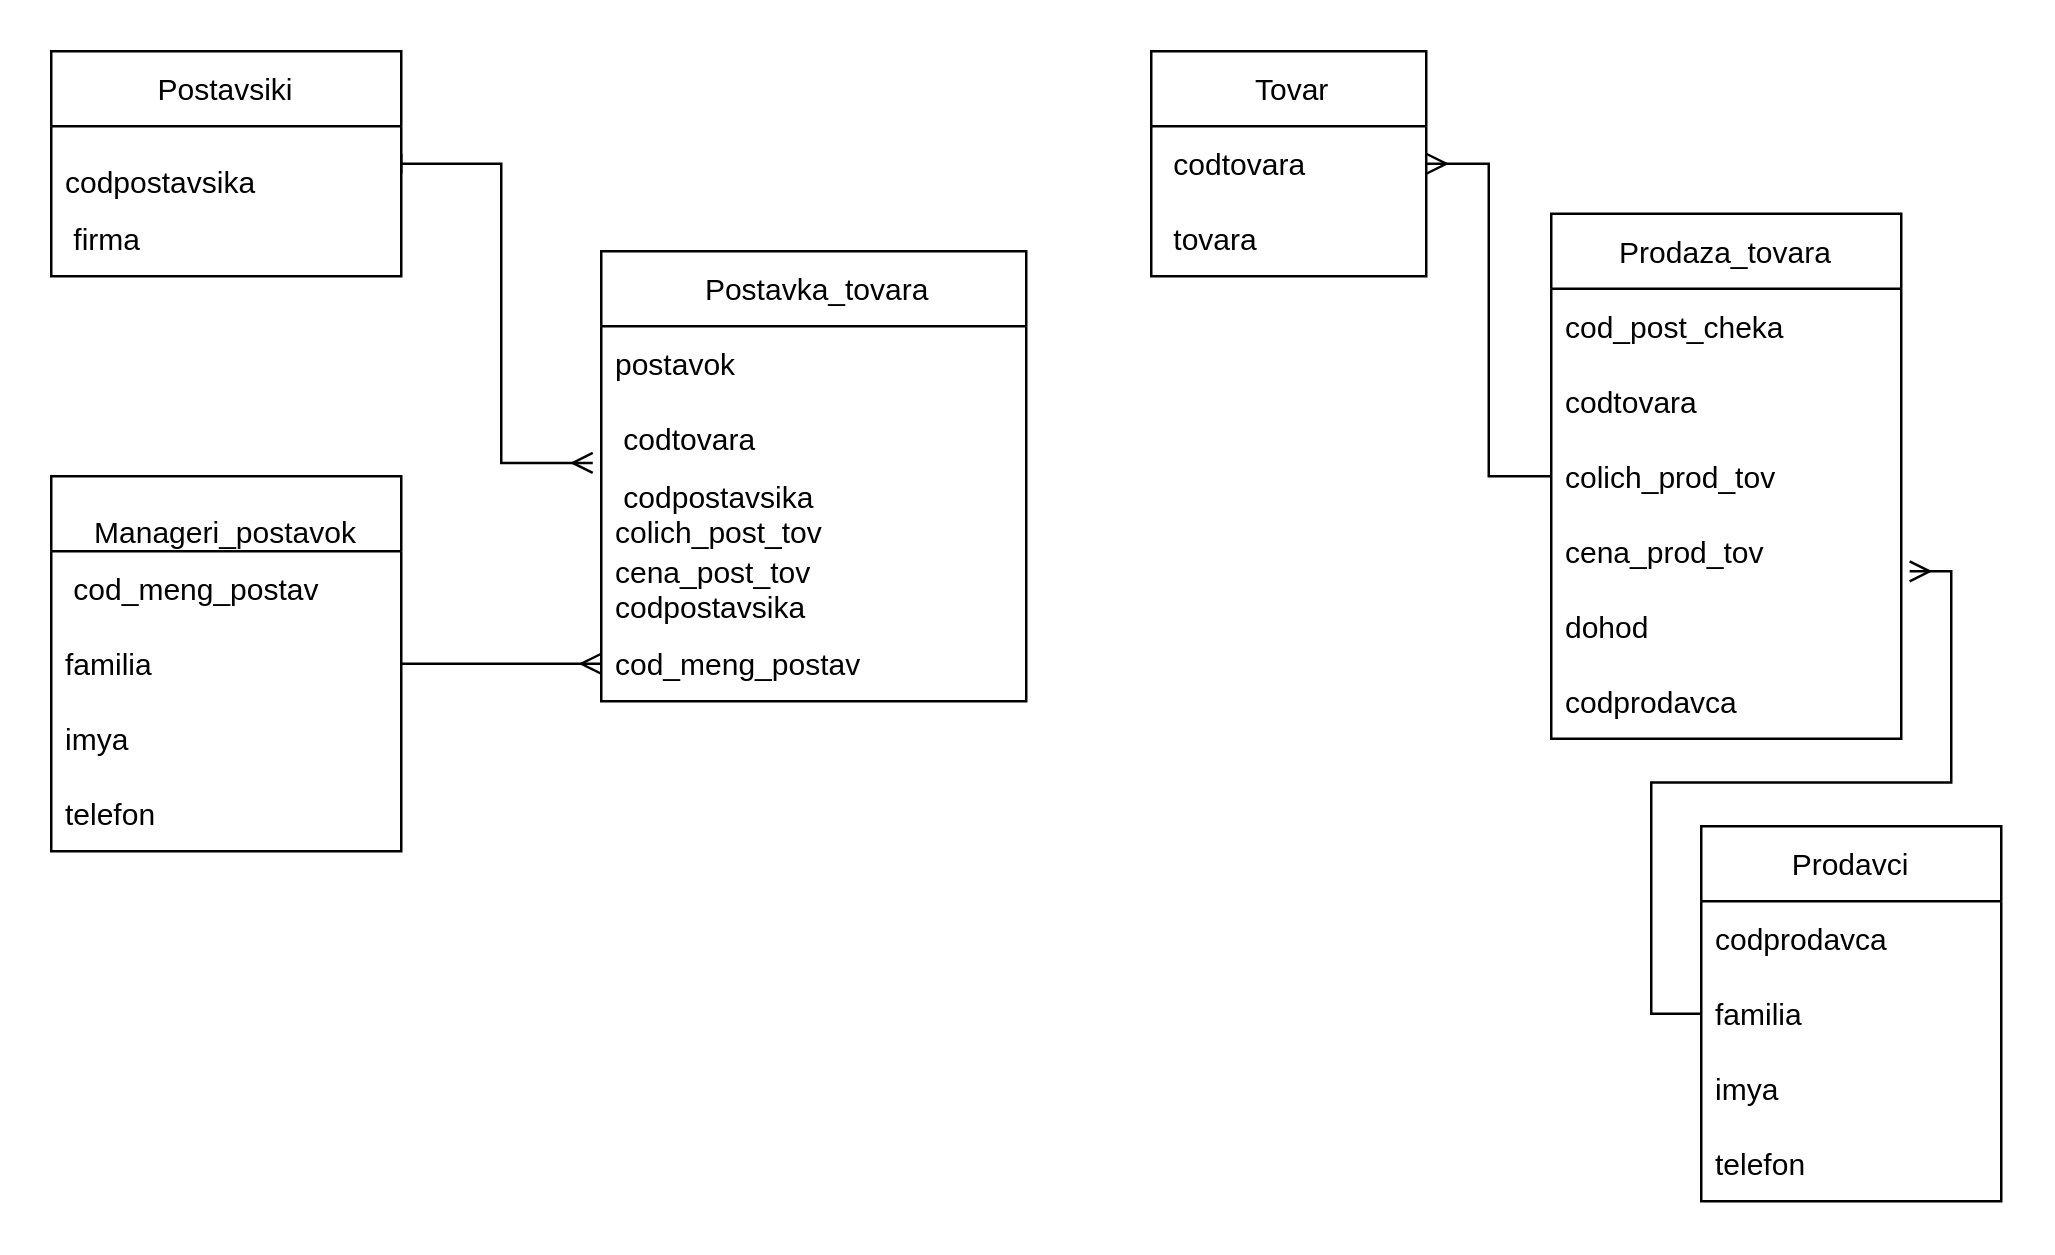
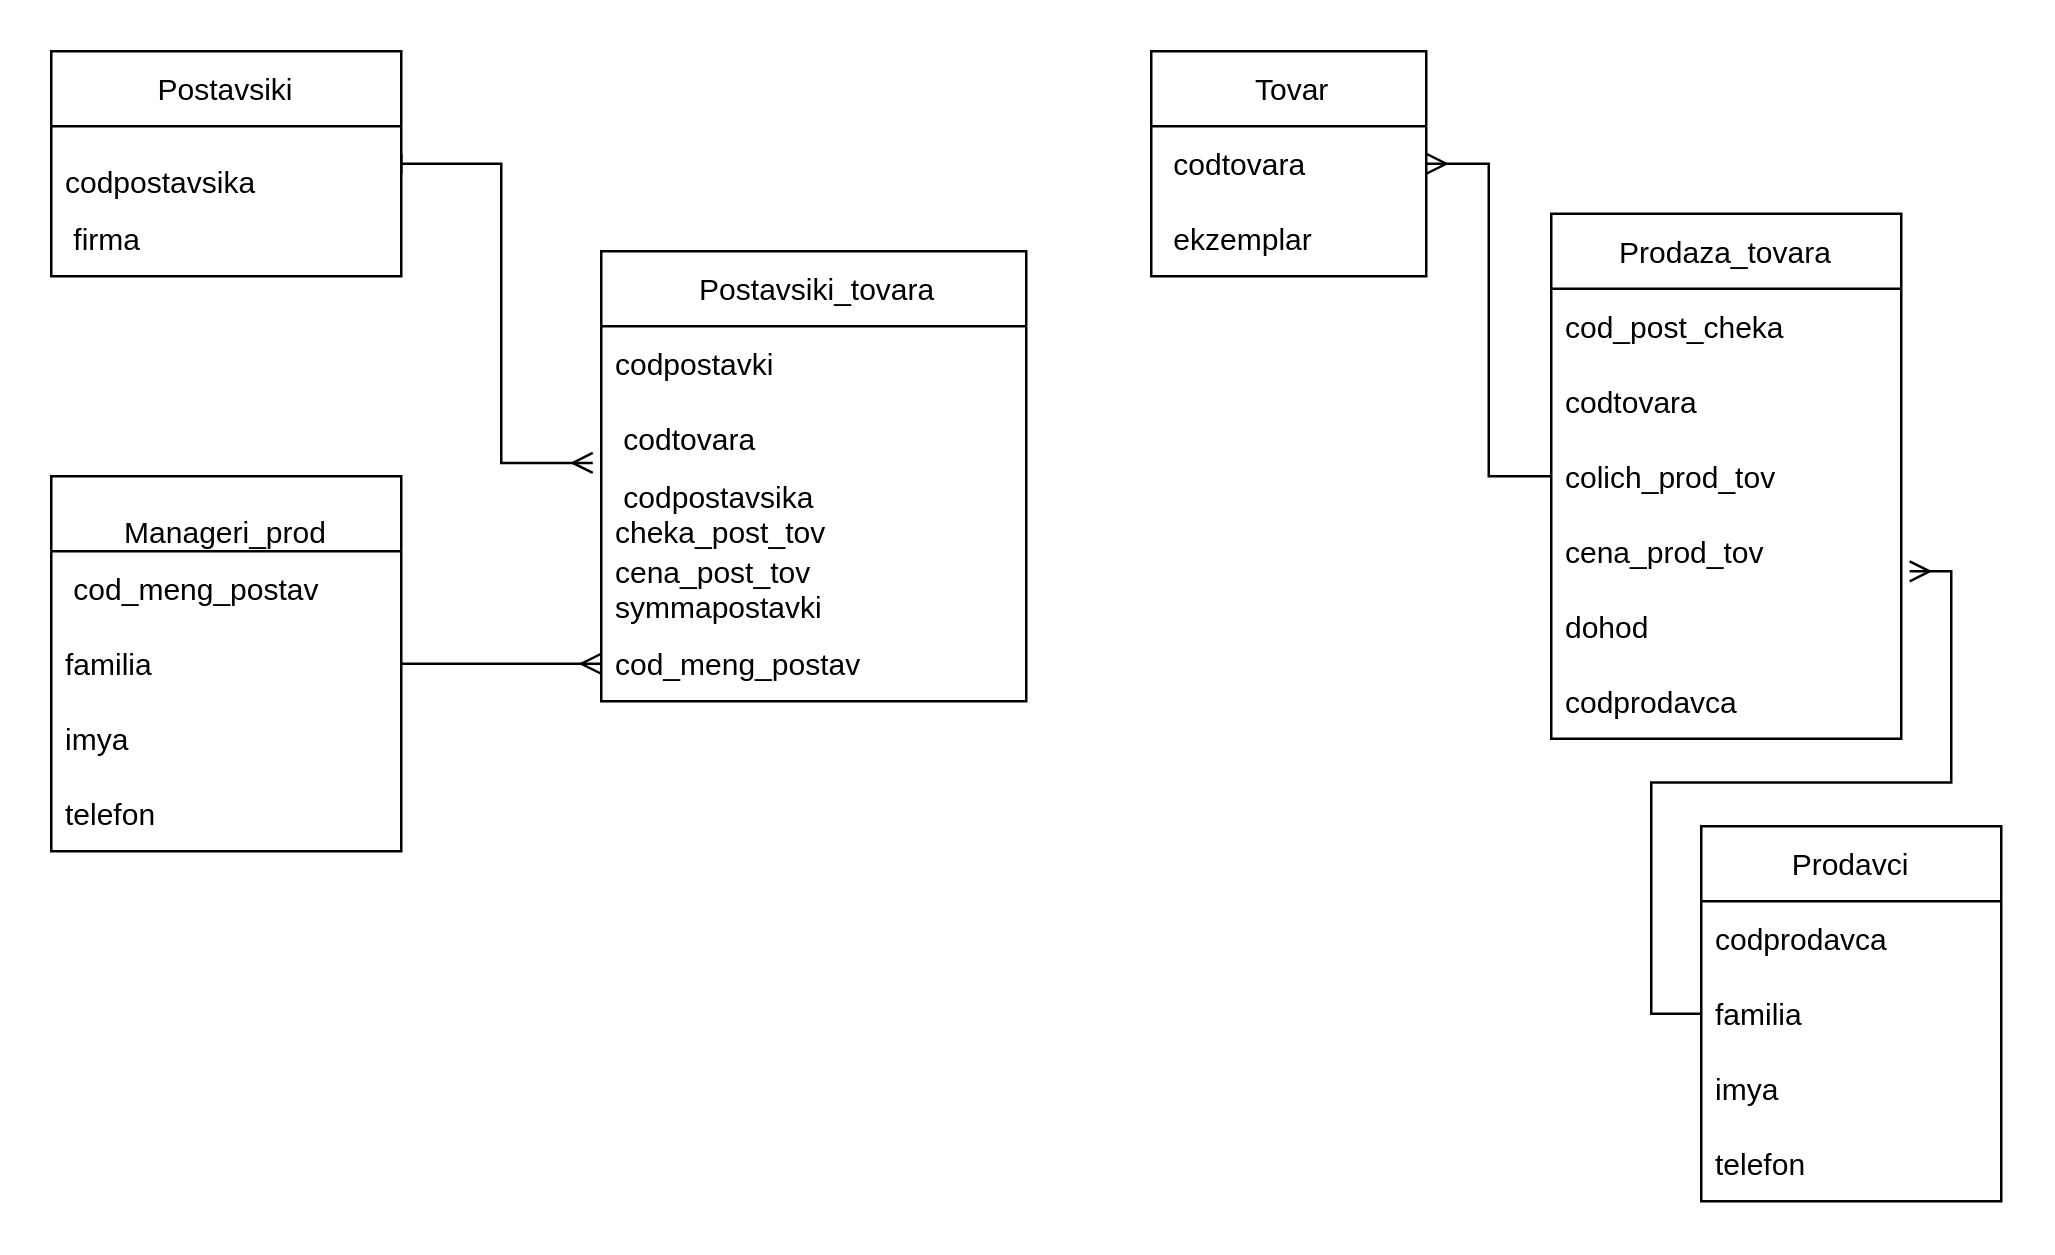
- <mxCell id="18" value=" tovara" style="text;strokeColor=none;fillColor=none;align=left;verticalAlign=middle;spacingLeft=4;spacingRight=4;overflow=hidden;points=[[0,0.5],[1,0.5]];portConstraint=eastwest;rotatable=0;" vertex="1" parent="16"><mxGeometry y="60" width="110" height="30" as="geometry" /></mxCell>
+ <mxCell id="18" value=" ekzemplar" style="text;strokeColor=none;fillColor=none;align=left;verticalAlign=middle;spacingLeft=4;spacingRight=4;overflow=hidden;points=[[0,0.5],[1,0.5]];portConstraint=eastwest;rotatable=0;" vertex="1" parent="16"><mxGeometry y="60" width="110" height="30" as="geometry" /></mxCell>
- <mxCell id="5" value=" Postavka_tovara" style="swimlane;fontStyle=0;childLayout=stackLayout;horizontal=1;startSize=30;horizontalStack=0;resizeParent=1;resizeParentMax=0;resizeLast=0;collapsible=1;marginBottom=0;" vertex="1" parent="1"><mxGeometry x="240" y="100" width="170" height="180" as="geometry" /></mxCell>
+ <mxCell id="5" value=" Postavsiki_tovara" style="swimlane;fontStyle=0;childLayout=stackLayout;horizontal=1;startSize=30;horizontalStack=0;resizeParent=1;resizeParentMax=0;resizeLast=0;collapsible=1;marginBottom=0;" vertex="1" parent="1"><mxGeometry x="240" y="100" width="170" height="180" as="geometry" /></mxCell>
- <mxCell id="6" value="postavok" style="text;strokeColor=none;fillColor=none;align=left;verticalAlign=middle;spacingLeft=4;spacingRight=4;overflow=hidden;points=[[0,0.5],[1,0.5]];portConstraint=eastwest;rotatable=0;" vertex="1" parent="5"><mxGeometry y="30" width="170" height="30" as="geometry" /></mxCell>
+ <mxCell id="6" value="codpostavki" style="text;strokeColor=none;fillColor=none;align=left;verticalAlign=middle;spacingLeft=4;spacingRight=4;overflow=hidden;points=[[0,0.5],[1,0.5]];portConstraint=eastwest;rotatable=0;" vertex="1" parent="5"><mxGeometry y="30" width="170" height="30" as="geometry" /></mxCell>
- <mxCell id="8" value=" codpostavsika&#10;colich_post_tov&#10;cena_post_tov&#10;&#10;" style="text;strokeColor=none;fillColor=none;align=left;verticalAlign=middle;spacingLeft=4;spacingRight=4;overflow=hidden;points=[[0,0.5],[1,0.5]];portConstraint=eastwest;rotatable=0;" vertex="1" parent="5"><mxGeometry y="90" width="170" height="30" as="geometry" /></mxCell>
+ <mxCell id="8" value=" codpostavsika&#10;cheka_post_tov&#10;cena_post_tov&#10;&#10;" style="text;strokeColor=none;fillColor=none;align=left;verticalAlign=middle;spacingLeft=4;spacingRight=4;overflow=hidden;points=[[0,0.5],[1,0.5]];portConstraint=eastwest;rotatable=0;" vertex="1" parent="5"><mxGeometry y="90" width="170" height="30" as="geometry" /></mxCell>
- <mxCell id="11" value="&#10;Manageri_postavok" style="swimlane;fontStyle=0;childLayout=stackLayout;horizontal=1;startSize=30;horizontalStack=0;resizeParent=1;resizeParentMax=0;resizeLast=0;collapsible=1;marginBottom=0;" vertex="1" parent="1"><mxGeometry x="20" y="190" width="140" height="150" as="geometry" /></mxCell>
+ <mxCell id="11" value="&#10;Manageri_prod" style="swimlane;fontStyle=0;childLayout=stackLayout;horizontal=1;startSize=30;horizontalStack=0;resizeParent=1;resizeParentMax=0;resizeLast=0;collapsible=1;marginBottom=0;" vertex="1" parent="1"><mxGeometry x="20" y="190" width="140" height="150" as="geometry" /></mxCell>
- <mxCell id="9" value="cena_post_tov&#10;codpostavsika" style="text;strokeColor=none;fillColor=none;align=left;verticalAlign=middle;spacingLeft=4;spacingRight=4;overflow=hidden;points=[[0,0.5],[1,0.5]];portConstraint=eastwest;rotatable=0;" vertex="1" parent="5"><mxGeometry y="120" width="170" height="30" as="geometry" /></mxCell>
+ <mxCell id="9" value="cena_post_tov&#10;symmapostavki" style="text;strokeColor=none;fillColor=none;align=left;verticalAlign=middle;spacingLeft=4;spacingRight=4;overflow=hidden;points=[[0,0.5],[1,0.5]];portConstraint=eastwest;rotatable=0;" vertex="1" parent="5"><mxGeometry y="120" width="170" height="30" as="geometry" /></mxCell>
